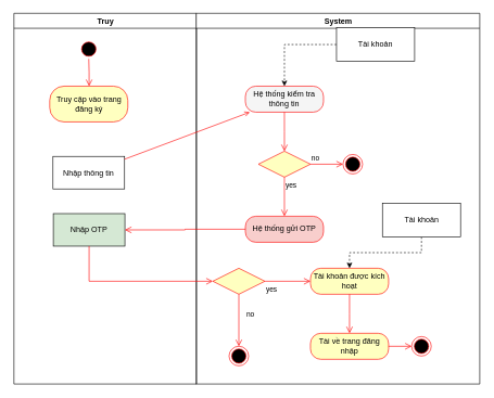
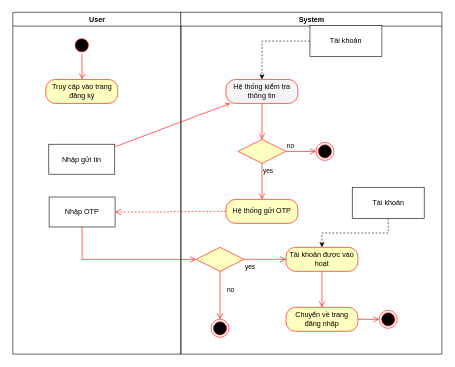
- <mxCell id="2" value="Truy" style="swimlane;whiteSpace=wrap" parent="1" vertex="1"><mxGeometry x="20.5" y="20" width="280.5" height="570" as="geometry" /></mxCell>
+ <mxCell id="2" value="User" style="swimlane;whiteSpace=wrap" parent="1" vertex="1"><mxGeometry x="20.5" y="20" width="280.5" height="570" as="geometry" /></mxCell>
- <mxCell id="6" value="&lt;span style=&quot;text-wrap: nowrap;&quot;&gt;Truy cập vào trang&lt;/span&gt;&lt;br style=&quot;padding: 0px; margin: 0px; text-wrap: nowrap;&quot;&gt;&lt;span style=&quot;text-wrap: nowrap;&quot;&gt;đăng ký&lt;/span&gt;" style="rounded=1;whiteSpace=wrap;html=1;arcSize=40;fontColor=#000000;fillColor=#ffffc0;strokeColor=#ff0000;" vertex="1" parent="2"><mxGeometry x="55" y="112" width="120" height="55" as="geometry" /></mxCell>
+ <mxCell id="6" value="&lt;span style=&quot;text-wrap: nowrap;&quot;&gt;Truy cập vào trang&lt;/span&gt;&lt;br style=&quot;padding: 0px; margin: 0px; text-wrap: nowrap;&quot;&gt;&lt;span style=&quot;text-wrap: nowrap;&quot;&gt;đăng ký&lt;/span&gt;" style="rounded=1;whiteSpace=wrap;html=1;arcSize=40;fontColor=#000000;fillColor=#ffffc0;strokeColor=#ff0000;" vertex="1" parent="2"><mxGeometry x="55" y="112" width="120" height="40" as="geometry" /></mxCell>
- <mxCell id="5" value="Nhập thông tin" style="" parent="2" vertex="1"><mxGeometry x="60" y="220" width="110" height="50" as="geometry" /></mxCell>
+ <mxCell id="5" value="Nhập gửi tin" style="" parent="2" vertex="1"><mxGeometry x="60" y="220" width="110" height="50" as="geometry" /></mxCell>
- <mxCell id="7" value="Nhập OTP" style="html=1;whiteSpace=wrap;fillColor=#d5e8d4;" vertex="1" parent="2"><mxGeometry x="60.5" y="308" width="110" height="50" as="geometry" /></mxCell>
+ <mxCell id="7" value="Nhập OTP" style="html=1;whiteSpace=wrap;" vertex="1" parent="2"><mxGeometry x="60.5" y="308" width="110" height="50" as="geometry" /></mxCell>
- <mxCell id="30" value="" style="edgeStyle=orthogonalEdgeStyle;html=1;verticalAlign=bottom;endArrow=open;endSize=8;strokeColor=#ff0000;rounded=0;" edge="1" source="17" parent="1" target="7"><mxGeometry relative="1" as="geometry"><mxPoint x="436" y="432" as="targetPoint" /></mxGeometry></mxCell>
+ <mxCell id="30" value="" style="edgeStyle=orthogonalEdgeStyle;html=1;verticalAlign=bottom;endArrow=open;endSize=8;strokeColor=#ff0000;rounded=0;dashed=1;" edge="1" source="17" parent="1" target="7"><mxGeometry relative="1" as="geometry"><mxPoint x="436" y="432" as="targetPoint" /></mxGeometry></mxCell>
- <mxCell id="17" value="Hệ thống gửi OTP" style="rounded=1;whiteSpace=wrap;html=1;arcSize=40;fontColor=#000000;fillColor=#f8cecc;strokeColor=#ff0000;" vertex="1" parent="8"><mxGeometry x="75.5" y="312" width="120" height="40" as="geometry" /></mxCell>
+ <mxCell id="17" value="Hệ thống gửi OTP" style="rounded=1;whiteSpace=wrap;html=1;arcSize=40;fontColor=#000000;fillColor=#ffffc0;strokeColor=#ff0000;" vertex="1" parent="8"><mxGeometry x="75.5" y="312" width="120" height="40" as="geometry" /></mxCell>
- <mxCell id="22" value="Tài khoản được kích hoạt" style="rounded=1;whiteSpace=wrap;html=1;arcSize=40;fontColor=#000000;fillColor=#ffffc0;strokeColor=#ff0000;" vertex="1" parent="8"><mxGeometry x="175.5" y="392" width="120" height="40" as="geometry" /></mxCell>
+ <mxCell id="22" value="Tài khoản được vào hoạt" style="rounded=1;whiteSpace=wrap;html=1;arcSize=40;fontColor=#000000;fillColor=#ffffc0;strokeColor=#ff0000;" vertex="1" parent="8"><mxGeometry x="175.5" y="392" width="120" height="40" as="geometry" /></mxCell>
- <mxCell id="26" value="Tài về trang đăng nhập" style="rounded=1;whiteSpace=wrap;html=1;arcSize=40;fontColor=#000000;fillColor=#ffffc0;strokeColor=#ff0000;" vertex="1" parent="8"><mxGeometry x="175.5" y="492" width="120" height="40" as="geometry" /></mxCell>
+ <mxCell id="26" value="Chuyển về trang đăng nhập" style="rounded=1;whiteSpace=wrap;html=1;arcSize=40;fontColor=#000000;fillColor=#ffffc0;strokeColor=#ff0000;" vertex="1" parent="8"><mxGeometry x="175.5" y="492" width="120" height="40" as="geometry" /></mxCell>
